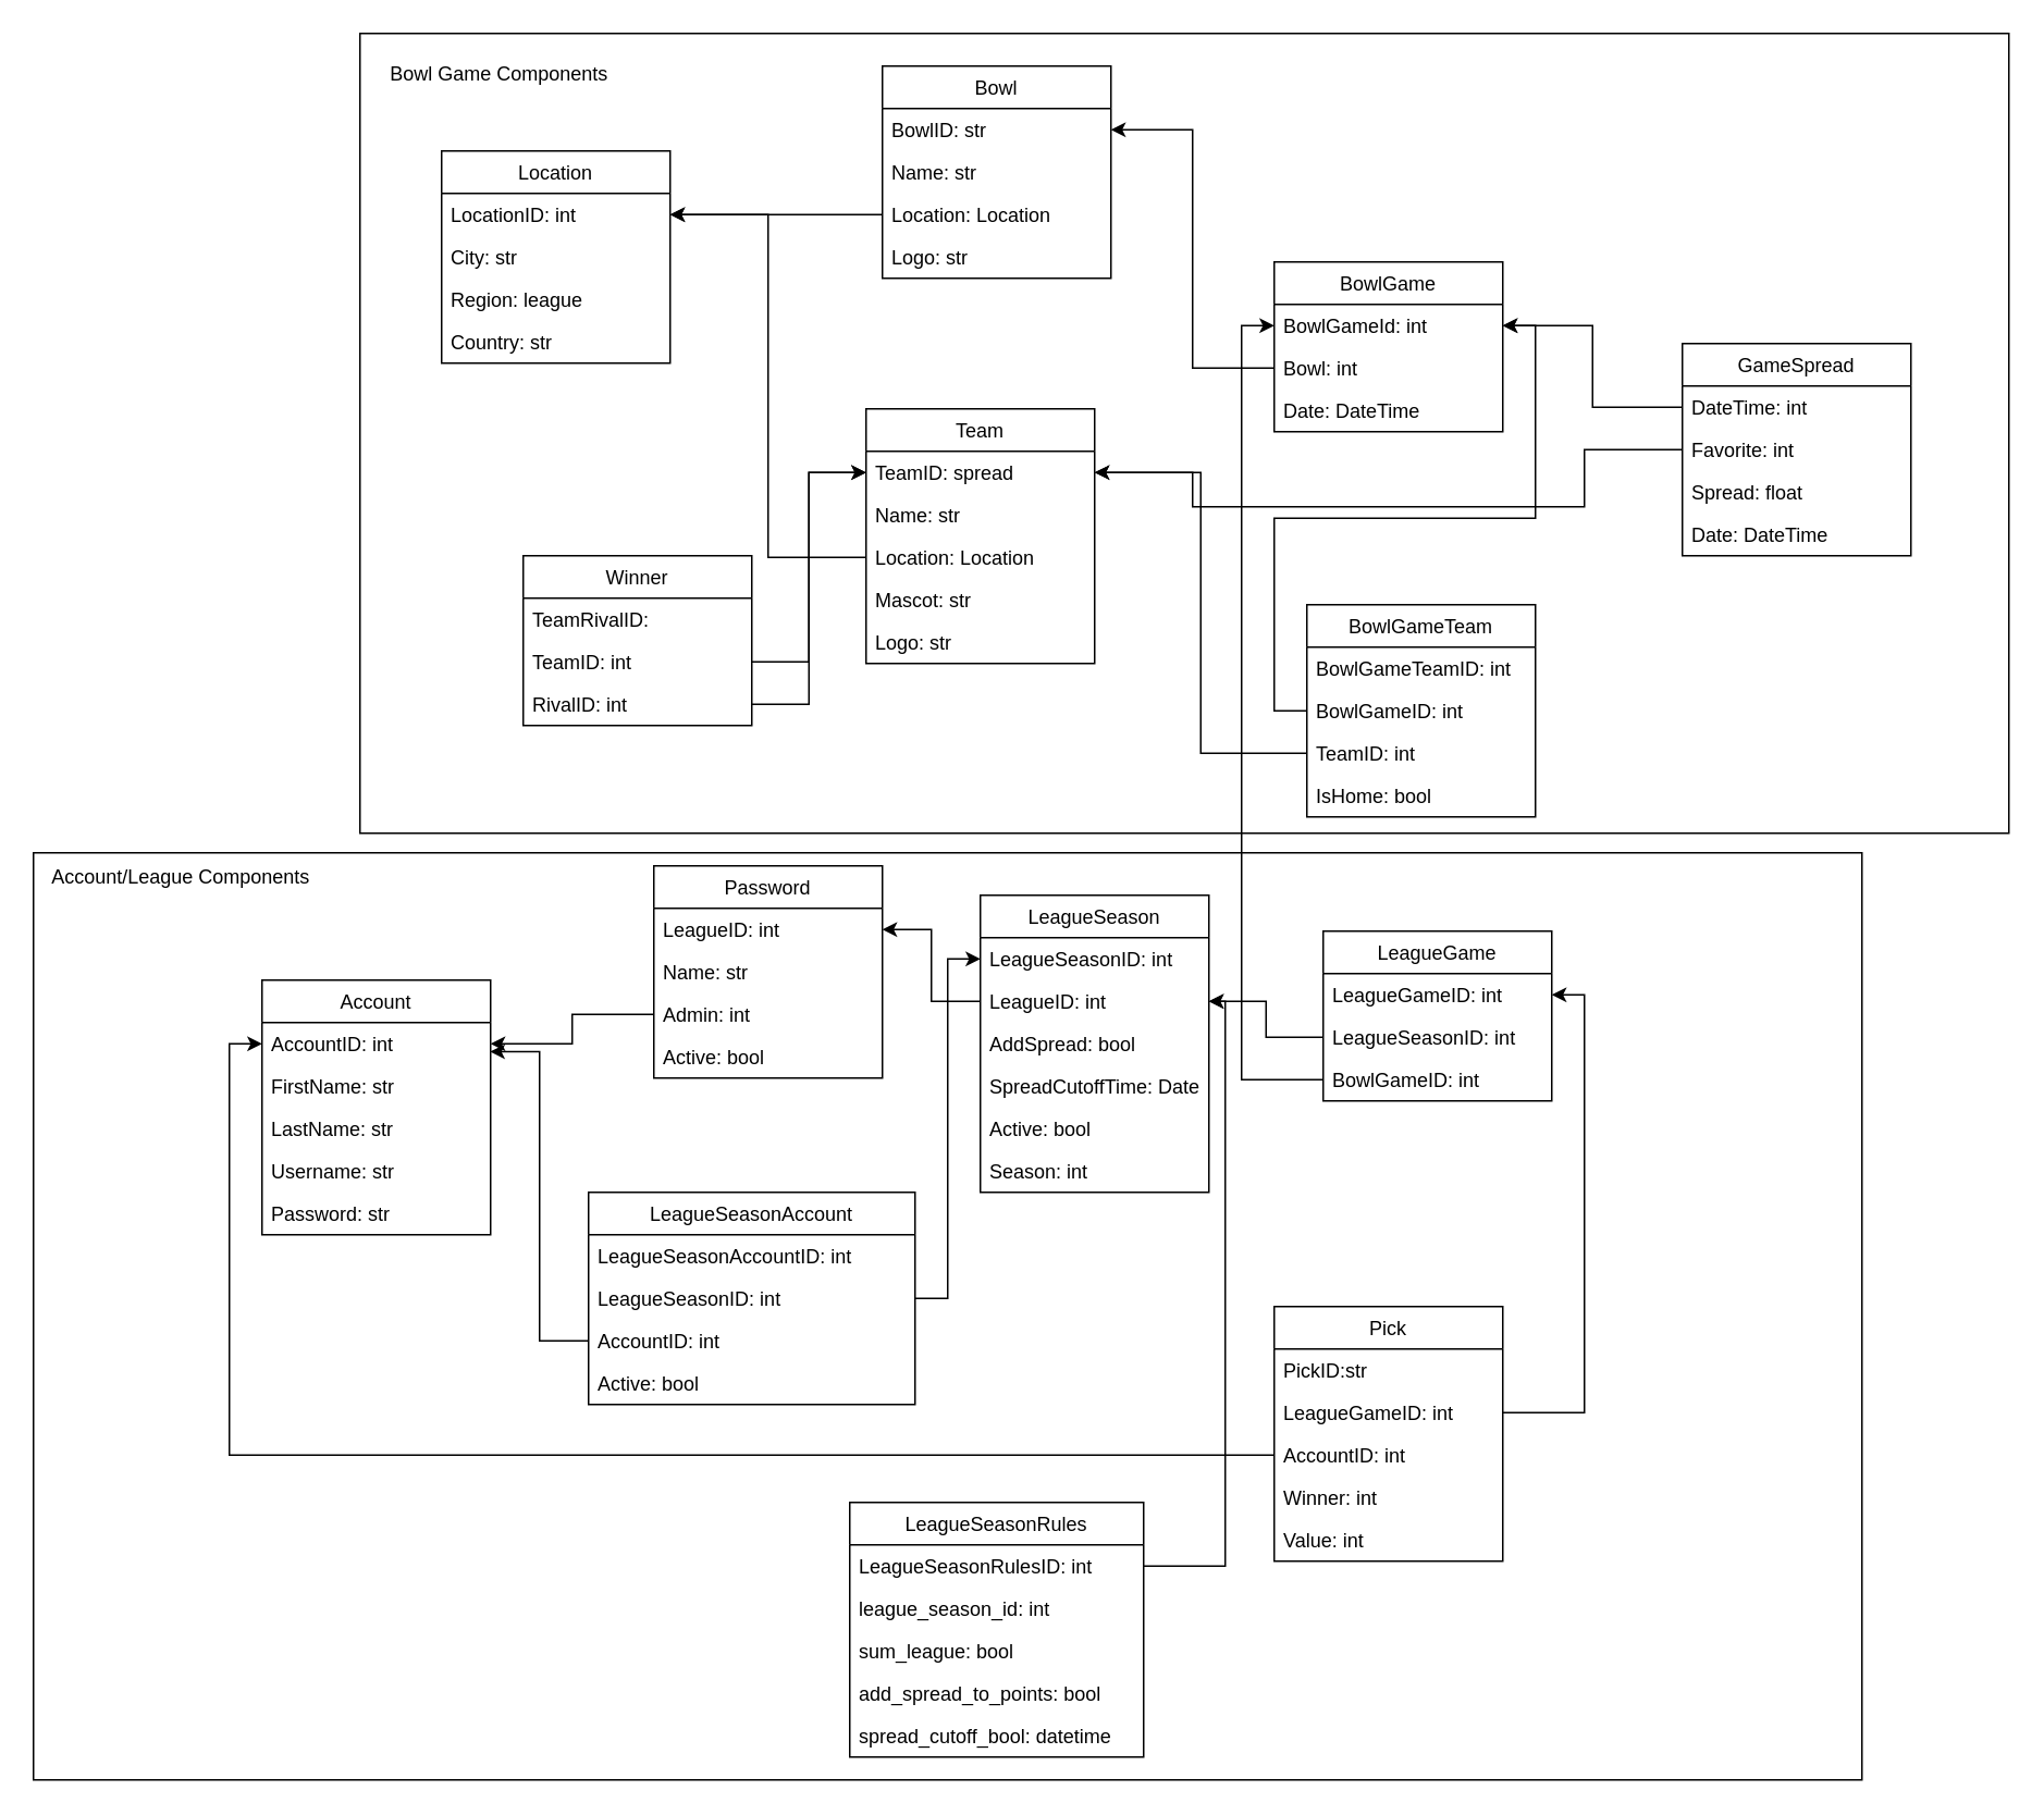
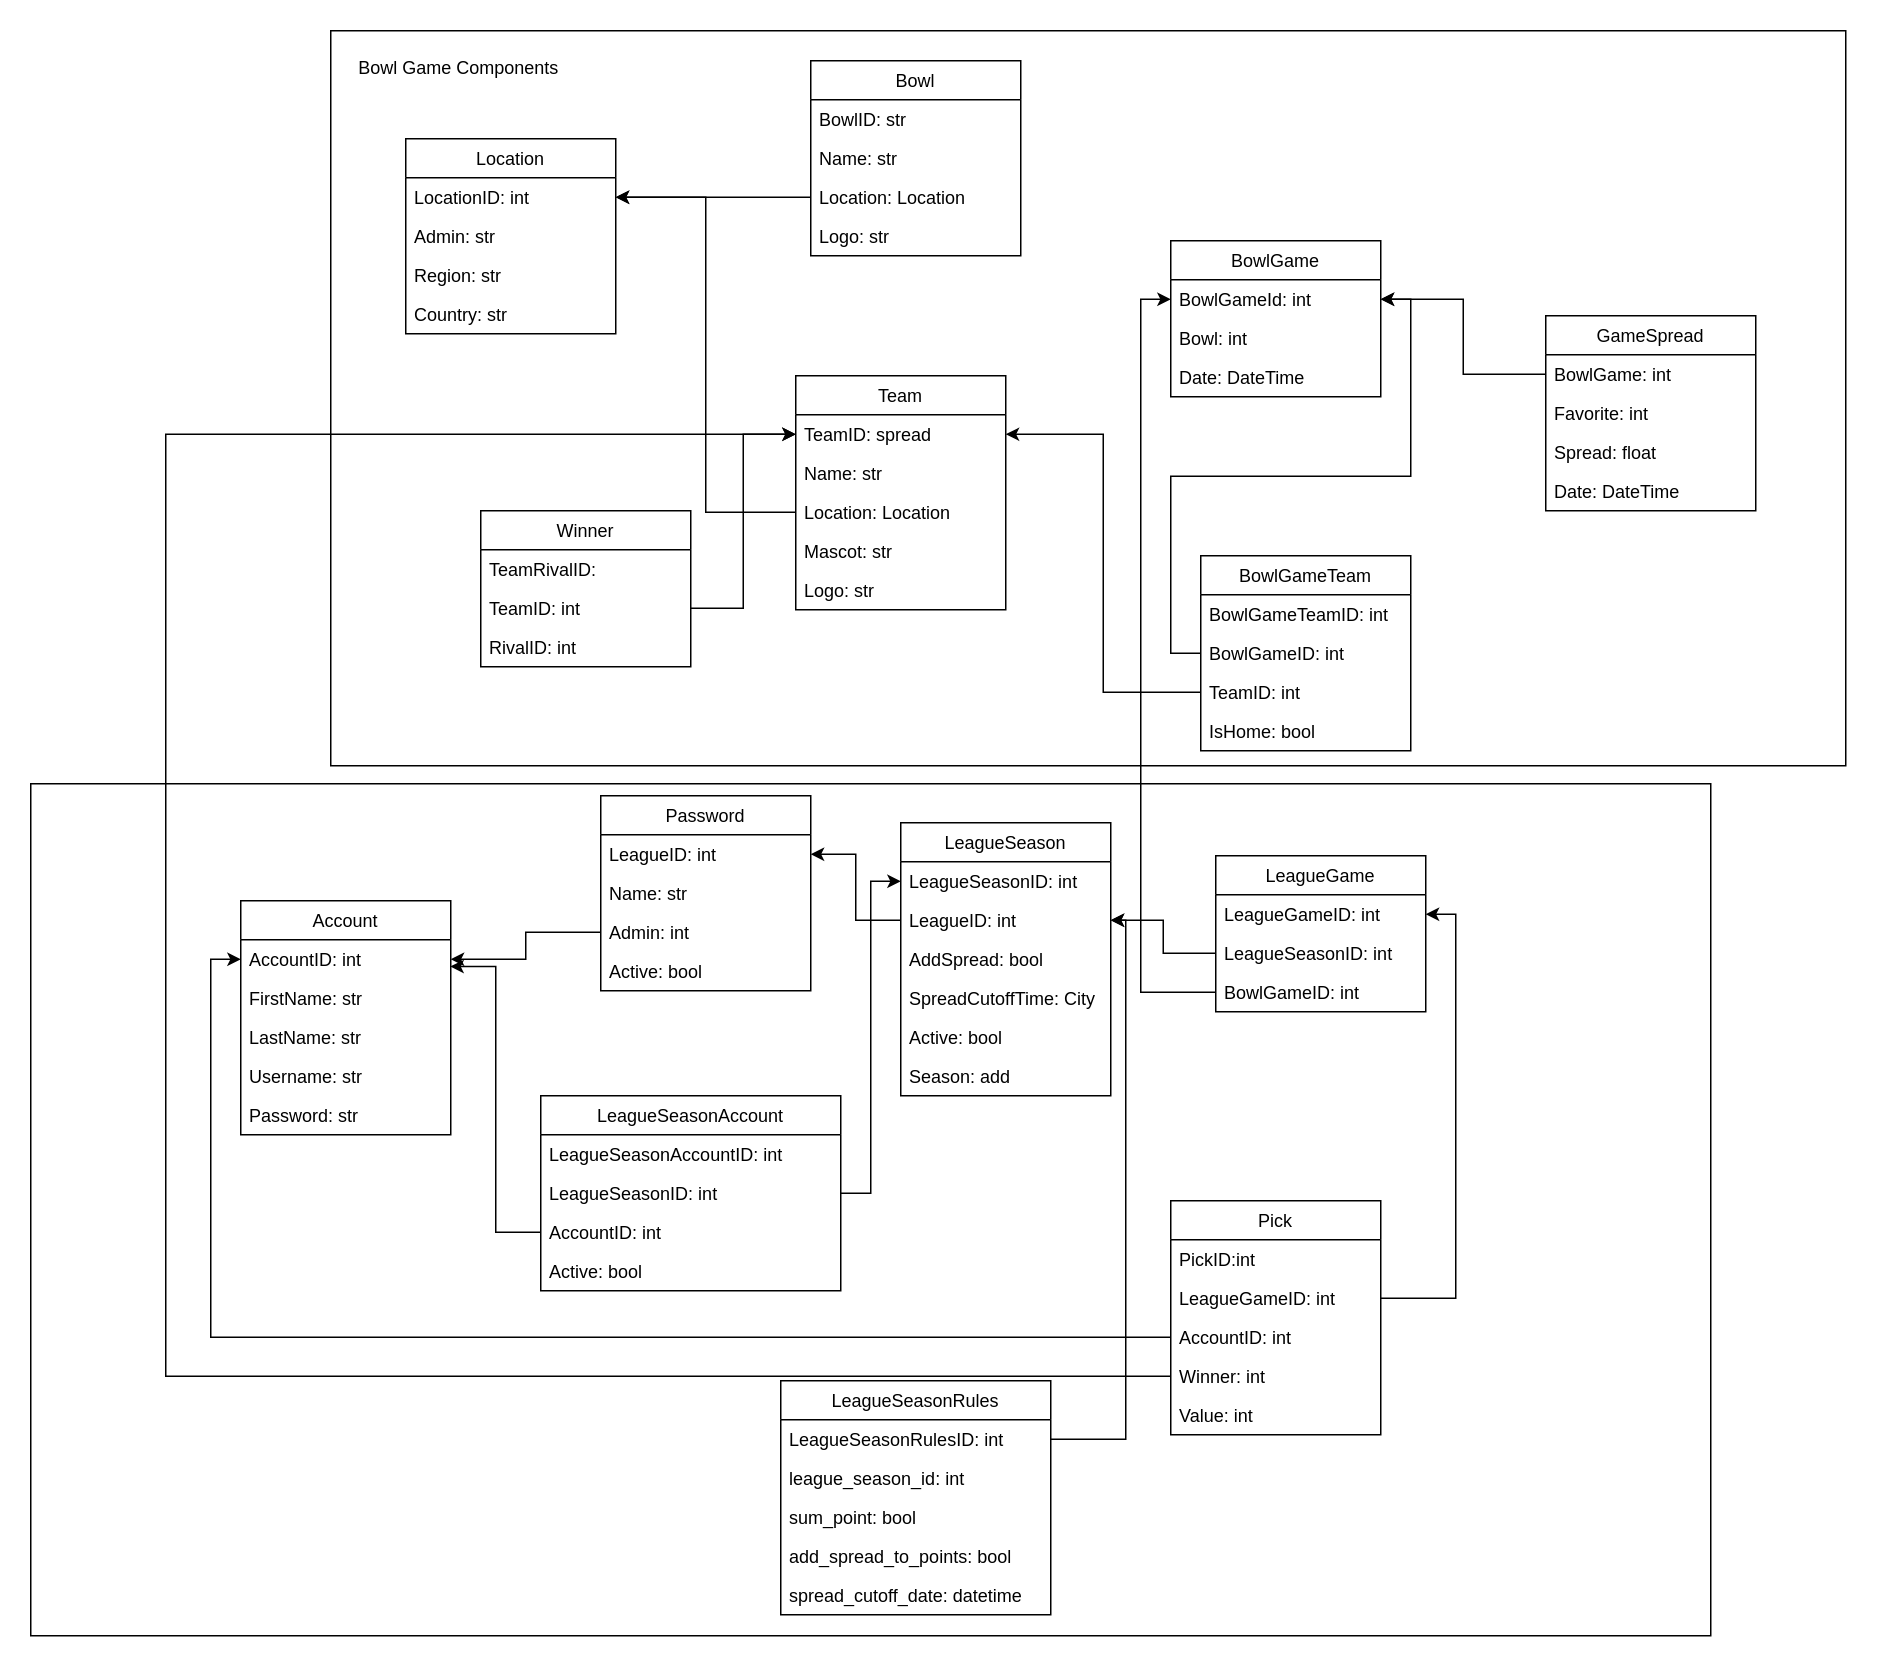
- <mxCell id="25" style="edgeStyle=orthogonalEdgeStyle;rounded=0;orthogonalLoop=1;jettySize=auto;html=1;entryX=1;entryY=0.5;entryDx=0;entryDy=0;" edge="1" parent="1" source="17" target="11"><mxGeometry relative="1" as="geometry" /></mxCell>
- <mxCell id="86" value="City: str" style="text;strokeColor=none;fillColor=none;align=left;verticalAlign=top;spacingLeft=4;spacingRight=4;overflow=hidden;rotatable=0;points=[[0,0.5],[1,0.5]];portConstraint=eastwest;" vertex="1" parent="84"><mxGeometry y="52" width="140" height="26" as="geometry" /></mxCell>
+ <mxCell id="86" value="Admin: str" style="text;strokeColor=none;fillColor=none;align=left;verticalAlign=top;spacingLeft=4;spacingRight=4;overflow=hidden;rotatable=0;points=[[0,0.5],[1,0.5]];portConstraint=eastwest;" vertex="1" parent="84"><mxGeometry y="52" width="140" height="26" as="geometry" /></mxCell>
- <mxCell id="87" value="Region: league" style="text;strokeColor=none;fillColor=none;align=left;verticalAlign=top;spacingLeft=4;spacingRight=4;overflow=hidden;rotatable=0;points=[[0,0.5],[1,0.5]];portConstraint=eastwest;" vertex="1" parent="84"><mxGeometry y="78" width="140" height="26" as="geometry" /></mxCell>
+ <mxCell id="87" value="Region: str" style="text;strokeColor=none;fillColor=none;align=left;verticalAlign=top;spacingLeft=4;spacingRight=4;overflow=hidden;rotatable=0;points=[[0,0.5],[1,0.5]];portConstraint=eastwest;" vertex="1" parent="84"><mxGeometry y="78" width="140" height="26" as="geometry" /></mxCell>
- <mxCell id="20" value="DateTime: int" style="text;strokeColor=none;fillColor=none;align=left;verticalAlign=top;spacingLeft=4;spacingRight=4;overflow=hidden;rotatable=0;points=[[0,0.5],[1,0.5]];portConstraint=eastwest;" vertex="1" parent="19"><mxGeometry y="26" width="140" height="26" as="geometry" /></mxCell>
+ <mxCell id="20" value="BowlGame: int" style="text;strokeColor=none;fillColor=none;align=left;verticalAlign=top;spacingLeft=4;spacingRight=4;overflow=hidden;rotatable=0;points=[[0,0.5],[1,0.5]];portConstraint=eastwest;" vertex="1" parent="19"><mxGeometry y="26" width="140" height="26" as="geometry" /></mxCell>
- <mxCell id="26" style="edgeStyle=orthogonalEdgeStyle;rounded=0;orthogonalLoop=1;jettySize=auto;html=1;entryX=1;entryY=0.5;entryDx=0;entryDy=0;" edge="1" parent="1" source="21" target="5"><mxGeometry relative="1" as="geometry"><Array as="points"><mxPoint x="970" y="275" /><mxPoint x="970" y="310" /><mxPoint x="730" y="310" /><mxPoint x="730" y="289" /></Array></mxGeometry></mxCell>
- <mxCell id="81" style="edgeStyle=orthogonalEdgeStyle;rounded=0;orthogonalLoop=1;jettySize=auto;html=1;" edge="1" parent="1" source="79" target="5"><mxGeometry relative="1" as="geometry" /></mxCell>
- <mxCell id="83" value="Account/League Components" style="text;html=1;align=center;verticalAlign=middle;resizable=0;points=[];autosize=1;strokeColor=none;fillColor=none;" vertex="1" parent="1"><mxGeometry x="20" y="522" width="180" height="30" as="geometry" /></mxCell>
- <mxCell id="43" value="SpreadCutoffTime: Date" style="text;strokeColor=none;fillColor=none;align=left;verticalAlign=top;spacingLeft=4;spacingRight=4;overflow=hidden;rotatable=0;points=[[0,0.5],[1,0.5]];portConstraint=eastwest;" vertex="1" parent="39"><mxGeometry y="104" width="140" height="26" as="geometry" /></mxCell>
+ <mxCell id="43" value="SpreadCutoffTime: City" style="text;strokeColor=none;fillColor=none;align=left;verticalAlign=top;spacingLeft=4;spacingRight=4;overflow=hidden;rotatable=0;points=[[0,0.5],[1,0.5]];portConstraint=eastwest;" vertex="1" parent="39"><mxGeometry y="104" width="140" height="26" as="geometry" /></mxCell>
- <mxCell id="45" value="Season: int" style="text;strokeColor=none;fillColor=none;align=left;verticalAlign=top;spacingLeft=4;spacingRight=4;overflow=hidden;rotatable=0;points=[[0,0.5],[1,0.5]];portConstraint=eastwest;" vertex="1" parent="39"><mxGeometry y="156" width="140" height="26" as="geometry" /></mxCell>
+ <mxCell id="45" value="Season: add" style="text;strokeColor=none;fillColor=none;align=left;verticalAlign=top;spacingLeft=4;spacingRight=4;overflow=hidden;rotatable=0;points=[[0,0.5],[1,0.5]];portConstraint=eastwest;" vertex="1" parent="39"><mxGeometry y="156" width="140" height="26" as="geometry" /></mxCell>
+ <mxCell id="68" style="edgeStyle=orthogonalEdgeStyle;rounded=0;orthogonalLoop=1;jettySize=auto;html=1;entryX=0;entryY=0.5;entryDx=0;entryDy=0;" edge="1" parent="1" source="64" target="5"><mxGeometry relative="1" as="geometry"><Array as="points"><mxPoint x="110" y="917" /><mxPoint x="110" y="289" /></Array></mxGeometry></mxCell>
- <mxCell id="61" value="PickID:str" style="text;strokeColor=none;fillColor=none;align=left;verticalAlign=top;spacingLeft=4;spacingRight=4;overflow=hidden;rotatable=0;points=[[0,0.5],[1,0.5]];portConstraint=eastwest;" vertex="1" parent="60"><mxGeometry y="26" width="140" height="26" as="geometry" /></mxCell>
+ <mxCell id="61" value="PickID:int" style="text;strokeColor=none;fillColor=none;align=left;verticalAlign=top;spacingLeft=4;spacingRight=4;overflow=hidden;rotatable=0;points=[[0,0.5],[1,0.5]];portConstraint=eastwest;" vertex="1" parent="60"><mxGeometry y="26" width="140" height="26" as="geometry" /></mxCell>
- <mxCell id="95" value="sum_league: bool" style="text;strokeColor=none;fillColor=none;align=left;verticalAlign=top;spacingLeft=4;spacingRight=4;overflow=hidden;rotatable=0;points=[[0,0.5],[1,0.5]];portConstraint=eastwest;" vertex="1" parent="92"><mxGeometry y="78" width="180" height="26" as="geometry" /></mxCell>
+ <mxCell id="95" value="sum_point: bool" style="text;strokeColor=none;fillColor=none;align=left;verticalAlign=top;spacingLeft=4;spacingRight=4;overflow=hidden;rotatable=0;points=[[0,0.5],[1,0.5]];portConstraint=eastwest;" vertex="1" parent="92"><mxGeometry y="78" width="180" height="26" as="geometry" /></mxCell>
- <mxCell id="97" value="spread_cutoff_bool: datetime" style="text;strokeColor=none;fillColor=none;align=left;verticalAlign=top;spacingLeft=4;spacingRight=4;overflow=hidden;rotatable=0;points=[[0,0.5],[1,0.5]];portConstraint=eastwest;" vertex="1" parent="92"><mxGeometry y="130" width="180" height="26" as="geometry" /></mxCell>
+ <mxCell id="97" value="spread_cutoff_date: datetime" style="text;strokeColor=none;fillColor=none;align=left;verticalAlign=top;spacingLeft=4;spacingRight=4;overflow=hidden;rotatable=0;points=[[0,0.5],[1,0.5]];portConstraint=eastwest;" vertex="1" parent="92"><mxGeometry y="130" width="180" height="26" as="geometry" /></mxCell>
